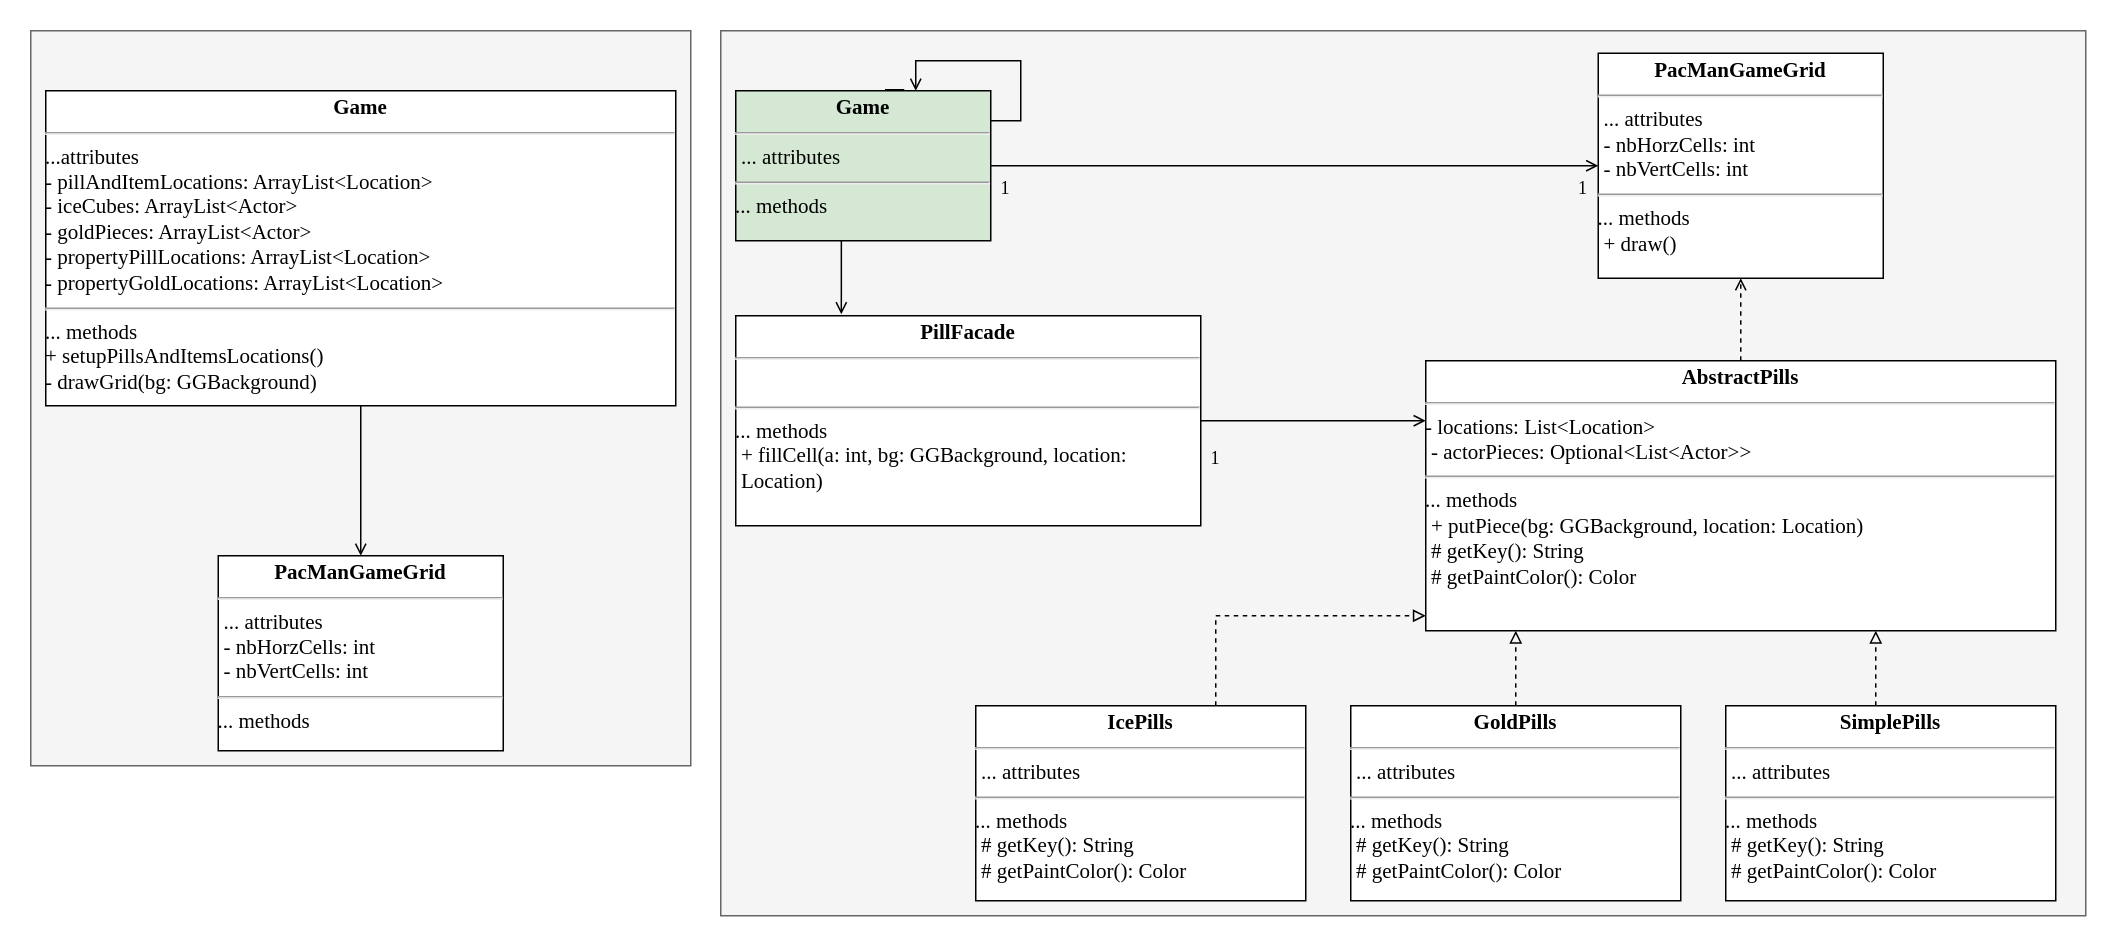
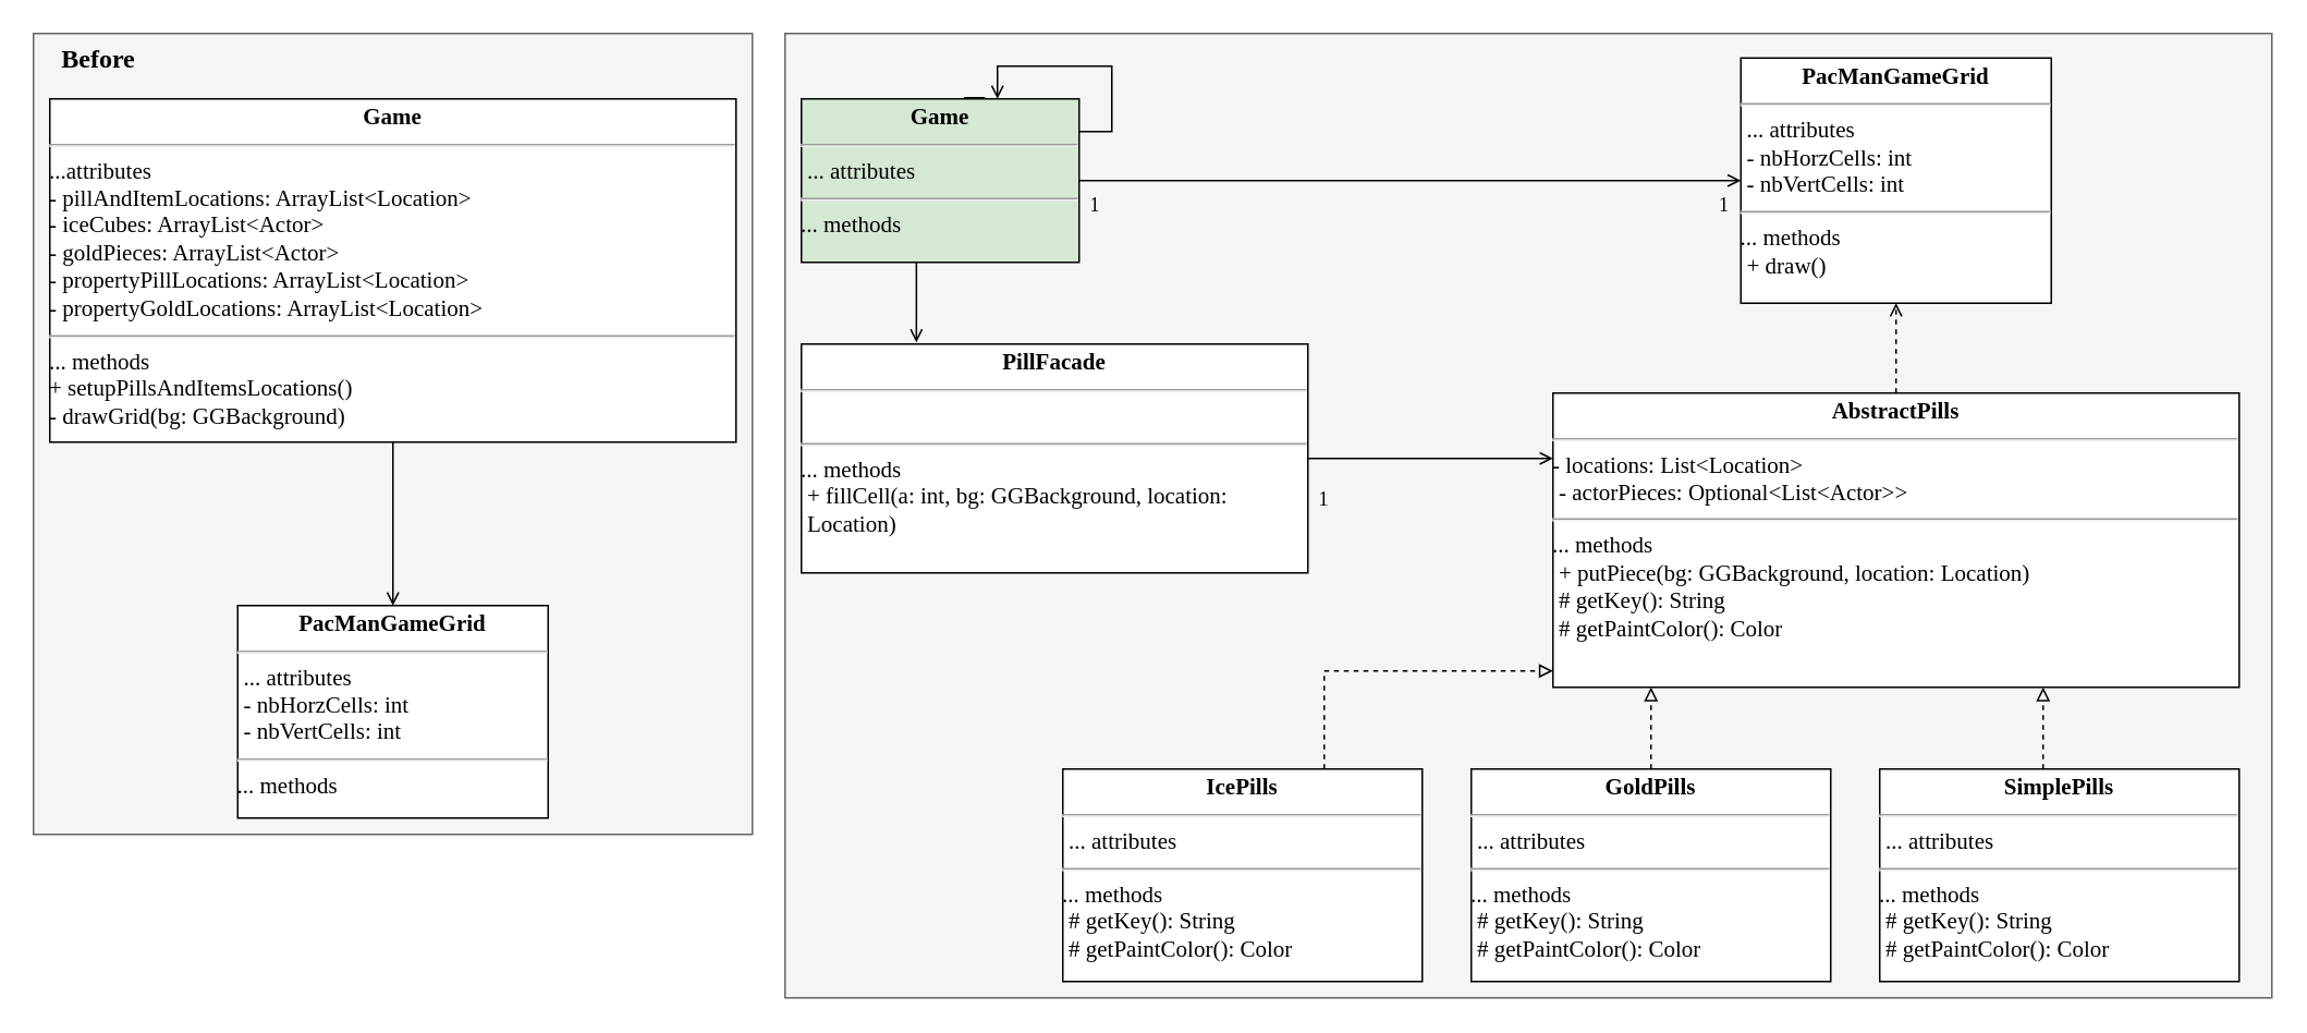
+ <mxCell id="8" value="Before" style="text;html=1;strokeColor=none;fillColor=none;align=center;verticalAlign=middle;whiteSpace=wrap;rounded=0;fontFamily=Roboto Mono;fontSource=https%3A%2F%2Ffonts.googleapis.com%2Fcss%3Ffamily%3DRoboto%2BMono;fontStyle=1;fontSize=16;" parent="1" vertex="1"><mxGeometry x="30" y="20" width="60" height="30" as="geometry" /></mxCell>
